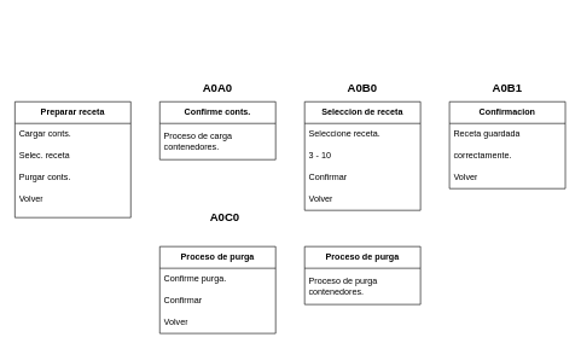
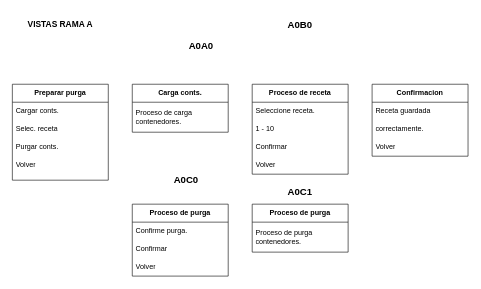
+ <mxCell id="8" value="&lt;b&gt;&lt;font style=&quot;font-size: 14px;&quot;&gt;VISTAS RAMA A&lt;/font&gt;&lt;/b&gt;" style="text;html=1;strokeColor=none;fillColor=none;align=center;verticalAlign=middle;whiteSpace=wrap;rounded=0;" vertex="1" parent="1"><mxGeometry x="20" y="20" width="160" height="40" as="geometry" /></mxCell>
- <mxCell id="16" value="&lt;font style=&quot;font-size: 16px;&quot;&gt;&lt;b&gt;A0A0&lt;/b&gt;&lt;/font&gt;" style="text;html=1;strokeColor=none;fillColor=none;align=center;verticalAlign=middle;whiteSpace=wrap;rounded=0;" vertex="1" parent="1"><mxGeometry x="260" y="100" width="80" height="40" as="geometry" /></mxCell>
+ <mxCell id="16" value="&lt;font style=&quot;font-size: 16px;&quot;&gt;&lt;b&gt;A0A0&lt;/b&gt;&lt;/font&gt;" style="text;html=1;strokeColor=none;fillColor=none;align=center;verticalAlign=middle;whiteSpace=wrap;rounded=0;" vertex="1" parent="1"><mxGeometry x="295" y="55" width="80" height="40" as="geometry" /></mxCell>
- <mxCell id="17" value="&lt;font style=&quot;font-size: 16px;&quot;&gt;&lt;b&gt;A0B0&lt;/b&gt;&lt;/font&gt;" style="text;html=1;strokeColor=none;fillColor=none;align=center;verticalAlign=middle;whiteSpace=wrap;rounded=0;" vertex="1" parent="1"><mxGeometry x="460" y="100" width="80" height="40" as="geometry" /></mxCell>
+ <mxCell id="17" value="&lt;font style=&quot;font-size: 16px;&quot;&gt;&lt;b&gt;A0B0&lt;/b&gt;&lt;/font&gt;" style="text;html=1;strokeColor=none;fillColor=none;align=center;verticalAlign=middle;whiteSpace=wrap;rounded=0;" vertex="1" parent="1"><mxGeometry x="460" y="20" width="80" height="40" as="geometry" /></mxCell>
- <mxCell id="18" value="&lt;font style=&quot;font-size: 16px;&quot;&gt;&lt;b&gt;A0B1&lt;/b&gt;&lt;/font&gt;" style="text;html=1;strokeColor=none;fillColor=none;align=center;verticalAlign=middle;whiteSpace=wrap;rounded=0;" vertex="1" parent="1"><mxGeometry x="660" y="100" width="80" height="40" as="geometry" /></mxCell>
- <mxCell id="2" value="&lt;b&gt;Preparar receta&lt;/b&gt;" style="swimlane;fontStyle=0;childLayout=stackLayout;horizontal=1;startSize=30;horizontalStack=0;resizeParent=1;resizeParentMax=0;resizeLast=0;collapsible=1;marginBottom=0;whiteSpace=wrap;html=1;" vertex="1" parent="1"><mxGeometry x="20" y="140" width="160" height="160" as="geometry" /></mxCell>
+ <mxCell id="2" value="&lt;b&gt;Preparar purga&lt;/b&gt;" style="swimlane;fontStyle=0;childLayout=stackLayout;horizontal=1;startSize=30;horizontalStack=0;resizeParent=1;resizeParentMax=0;resizeLast=0;collapsible=1;marginBottom=0;whiteSpace=wrap;html=1;" vertex="1" parent="1"><mxGeometry x="20" y="140" width="160" height="160" as="geometry" /></mxCell>
- <mxCell id="9" value="&lt;b&gt;Confirme conts.&lt;/b&gt;" style="swimlane;fontStyle=0;childLayout=stackLayout;horizontal=1;startSize=30;horizontalStack=0;resizeParent=1;resizeParentMax=0;resizeLast=0;collapsible=1;marginBottom=0;whiteSpace=wrap;html=1;" vertex="1" parent="1"><mxGeometry x="220" y="140" width="160" height="80" as="geometry" /></mxCell>
+ <mxCell id="9" value="&lt;b&gt;Carga conts.&lt;/b&gt;" style="swimlane;fontStyle=0;childLayout=stackLayout;horizontal=1;startSize=30;horizontalStack=0;resizeParent=1;resizeParentMax=0;resizeLast=0;collapsible=1;marginBottom=0;whiteSpace=wrap;html=1;" vertex="1" parent="1"><mxGeometry x="220" y="140" width="160" height="80" as="geometry" /></mxCell>
- <mxCell id="11" value="&lt;b&gt;Seleccion de receta&lt;/b&gt;" style="swimlane;fontStyle=0;childLayout=stackLayout;horizontal=1;startSize=30;horizontalStack=0;resizeParent=1;resizeParentMax=0;resizeLast=0;collapsible=1;marginBottom=0;whiteSpace=wrap;html=1;" vertex="1" parent="1"><mxGeometry x="420" y="140" width="160" height="150" as="geometry" /></mxCell>
+ <mxCell id="11" value="&lt;b&gt;Proceso de receta&lt;/b&gt;" style="swimlane;fontStyle=0;childLayout=stackLayout;horizontal=1;startSize=30;horizontalStack=0;resizeParent=1;resizeParentMax=0;resizeLast=0;collapsible=1;marginBottom=0;whiteSpace=wrap;html=1;" vertex="1" parent="1"><mxGeometry x="420" y="140" width="160" height="150" as="geometry" /></mxCell>
- <mxCell id="13" value="3 - 10" style="text;strokeColor=none;fillColor=none;align=left;verticalAlign=middle;spacingLeft=4;spacingRight=4;overflow=hidden;points=[[0,0.5],[1,0.5]];portConstraint=eastwest;rotatable=0;whiteSpace=wrap;html=1;" vertex="1" parent="11"><mxGeometry y="60" width="160" height="30" as="geometry" /></mxCell>
+ <mxCell id="13" value="1 - 10" style="text;strokeColor=none;fillColor=none;align=left;verticalAlign=middle;spacingLeft=4;spacingRight=4;overflow=hidden;points=[[0,0.5],[1,0.5]];portConstraint=eastwest;rotatable=0;whiteSpace=wrap;html=1;" vertex="1" parent="11"><mxGeometry y="60" width="160" height="30" as="geometry" /></mxCell>
+ <mxCell id="30" value="&lt;font style=&quot;font-size: 16px;&quot;&gt;&lt;b&gt;A0C1&lt;/b&gt;&lt;/font&gt;" style="text;html=1;strokeColor=none;fillColor=none;align=center;verticalAlign=middle;whiteSpace=wrap;rounded=0;" vertex="1" parent="1"><mxGeometry x="460" y="300" width="80" height="40" as="geometry" /></mxCell>
